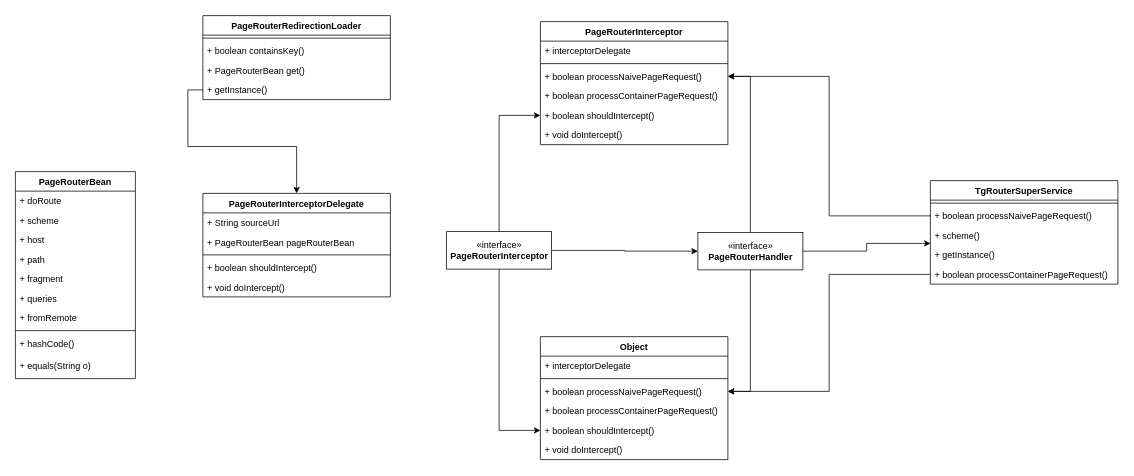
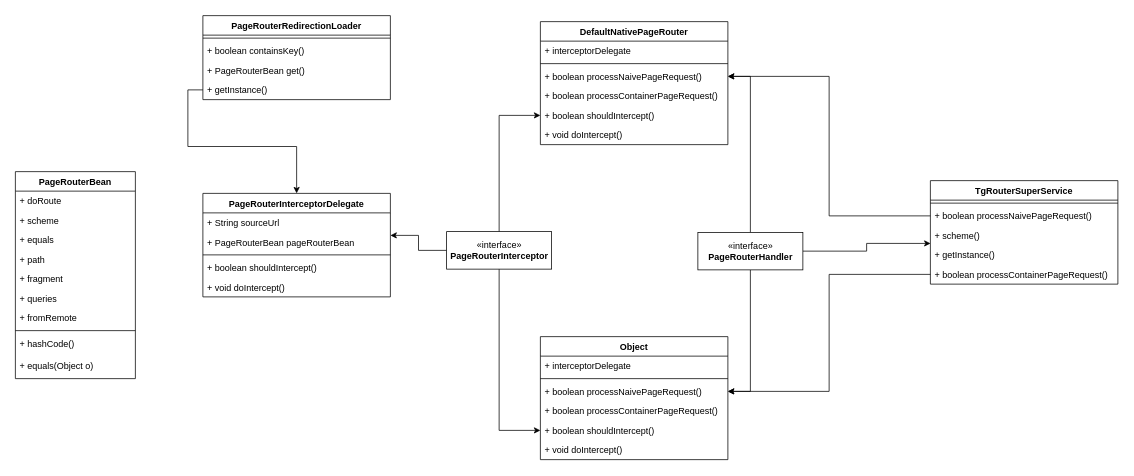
- <mxCell id="28" value="PageRouterInterceptor" style="swimlane;fontStyle=1;align=center;verticalAlign=top;childLayout=stackLayout;horizontal=1;startSize=26;horizontalStack=0;resizeParent=1;resizeParentMax=0;resizeLast=0;collapsible=1;marginBottom=0;" vertex="1" parent="1"><mxGeometry x="720" y="28" width="250" height="164" as="geometry" /></mxCell>
+ <mxCell id="28" value="DefaultNativePageRouter" style="swimlane;fontStyle=1;align=center;verticalAlign=top;childLayout=stackLayout;horizontal=1;startSize=26;horizontalStack=0;resizeParent=1;resizeParentMax=0;resizeLast=0;collapsible=1;marginBottom=0;" vertex="1" parent="1"><mxGeometry x="720" y="28" width="250" height="164" as="geometry" /></mxCell>
- <mxCell id="13" value="+ host" style="text;strokeColor=none;fillColor=none;align=left;verticalAlign=top;spacingLeft=4;spacingRight=4;overflow=hidden;rotatable=0;points=[[0,0.5],[1,0.5]];portConstraint=eastwest;" vertex="1" parent="10"><mxGeometry y="78" width="160" height="26" as="geometry" /></mxCell>
+ <mxCell id="13" value="+ equals" style="text;strokeColor=none;fillColor=none;align=left;verticalAlign=top;spacingLeft=4;spacingRight=4;overflow=hidden;rotatable=0;points=[[0,0.5],[1,0.5]];portConstraint=eastwest;" vertex="1" parent="10"><mxGeometry y="78" width="160" height="26" as="geometry" /></mxCell>
- <mxCell id="8" style="edgeStyle=orthogonalEdgeStyle;rounded=0;orthogonalLoop=1;jettySize=auto;html=1;" edge="1" parent="1" source="9" target="5"><mxGeometry relative="1" as="geometry" /></mxCell>
+ <mxCell id="8" style="edgeStyle=orthogonalEdgeStyle;rounded=0;orthogonalLoop=1;jettySize=auto;html=1;entryX=1;entryY=0.154;entryDx=0;entryDy=0;entryPerimeter=0;" edge="1" parent="1" source="9" target="50"><mxGeometry relative="1" as="geometry" /></mxCell>
- <mxCell id="20" value="+ equals(String o)" style="text;strokeColor=none;fillColor=none;align=left;verticalAlign=top;spacingLeft=4;spacingRight=4;overflow=hidden;rotatable=0;points=[[0,0.5],[1,0.5]];portConstraint=eastwest;" vertex="1" parent="10"><mxGeometry y="246" width="160" height="30" as="geometry" /></mxCell>
+ <mxCell id="20" value="+ equals(Object o)" style="text;strokeColor=none;fillColor=none;align=left;verticalAlign=top;spacingLeft=4;spacingRight=4;overflow=hidden;rotatable=0;points=[[0,0.5],[1,0.5]];portConstraint=eastwest;" vertex="1" parent="10"><mxGeometry y="246" width="160" height="30" as="geometry" /></mxCell>
